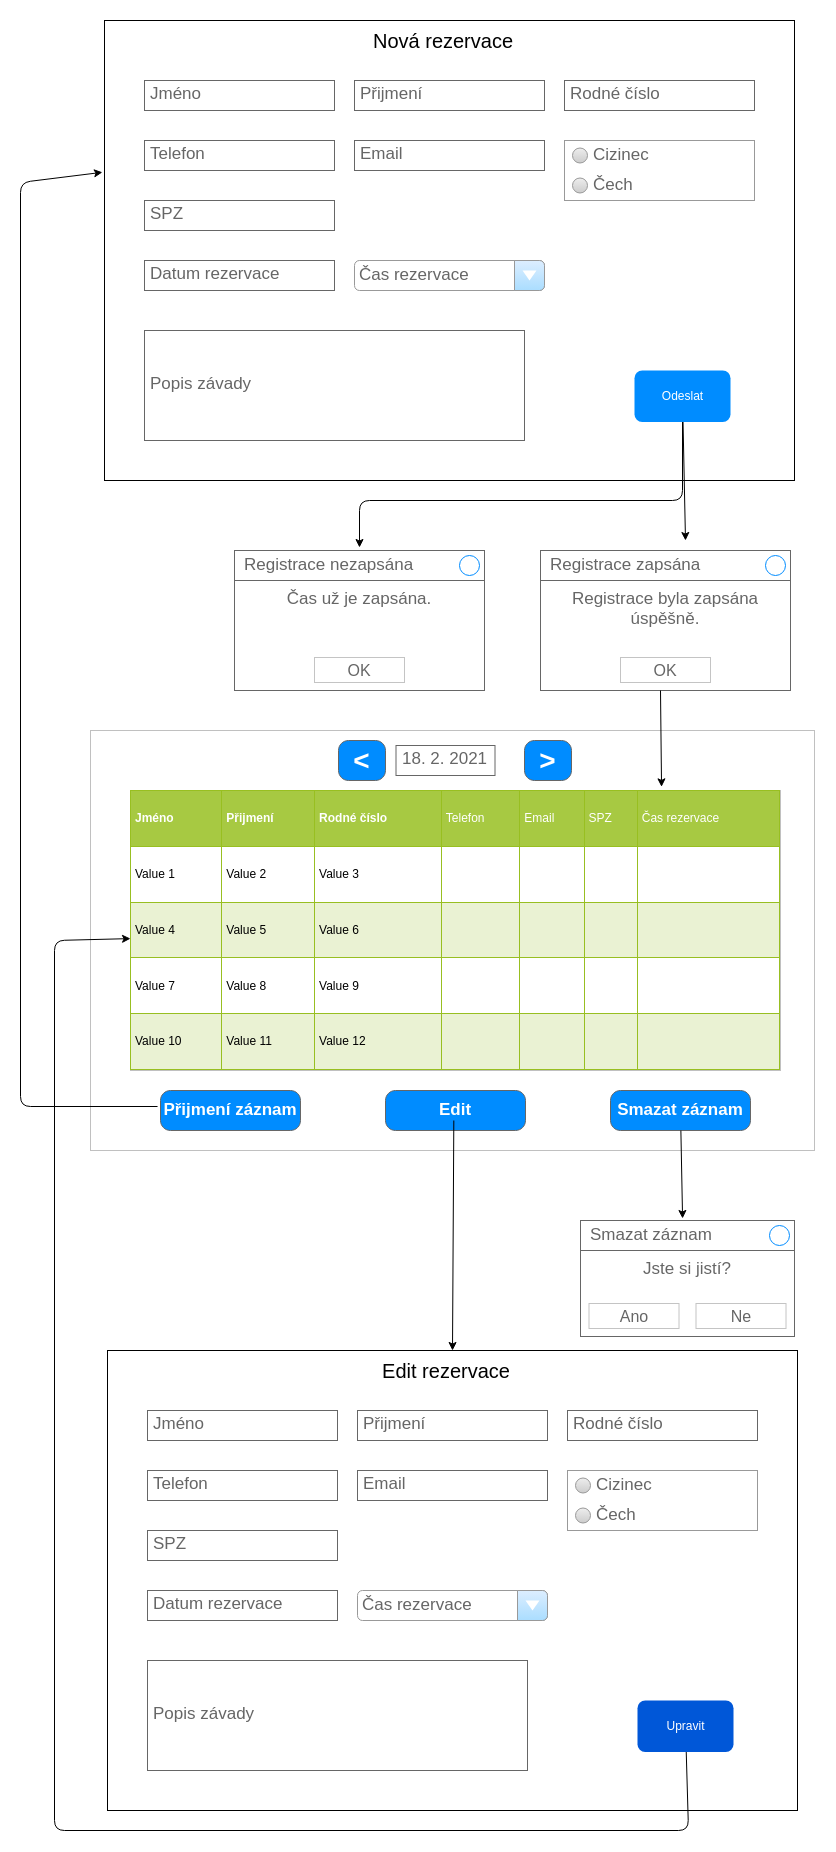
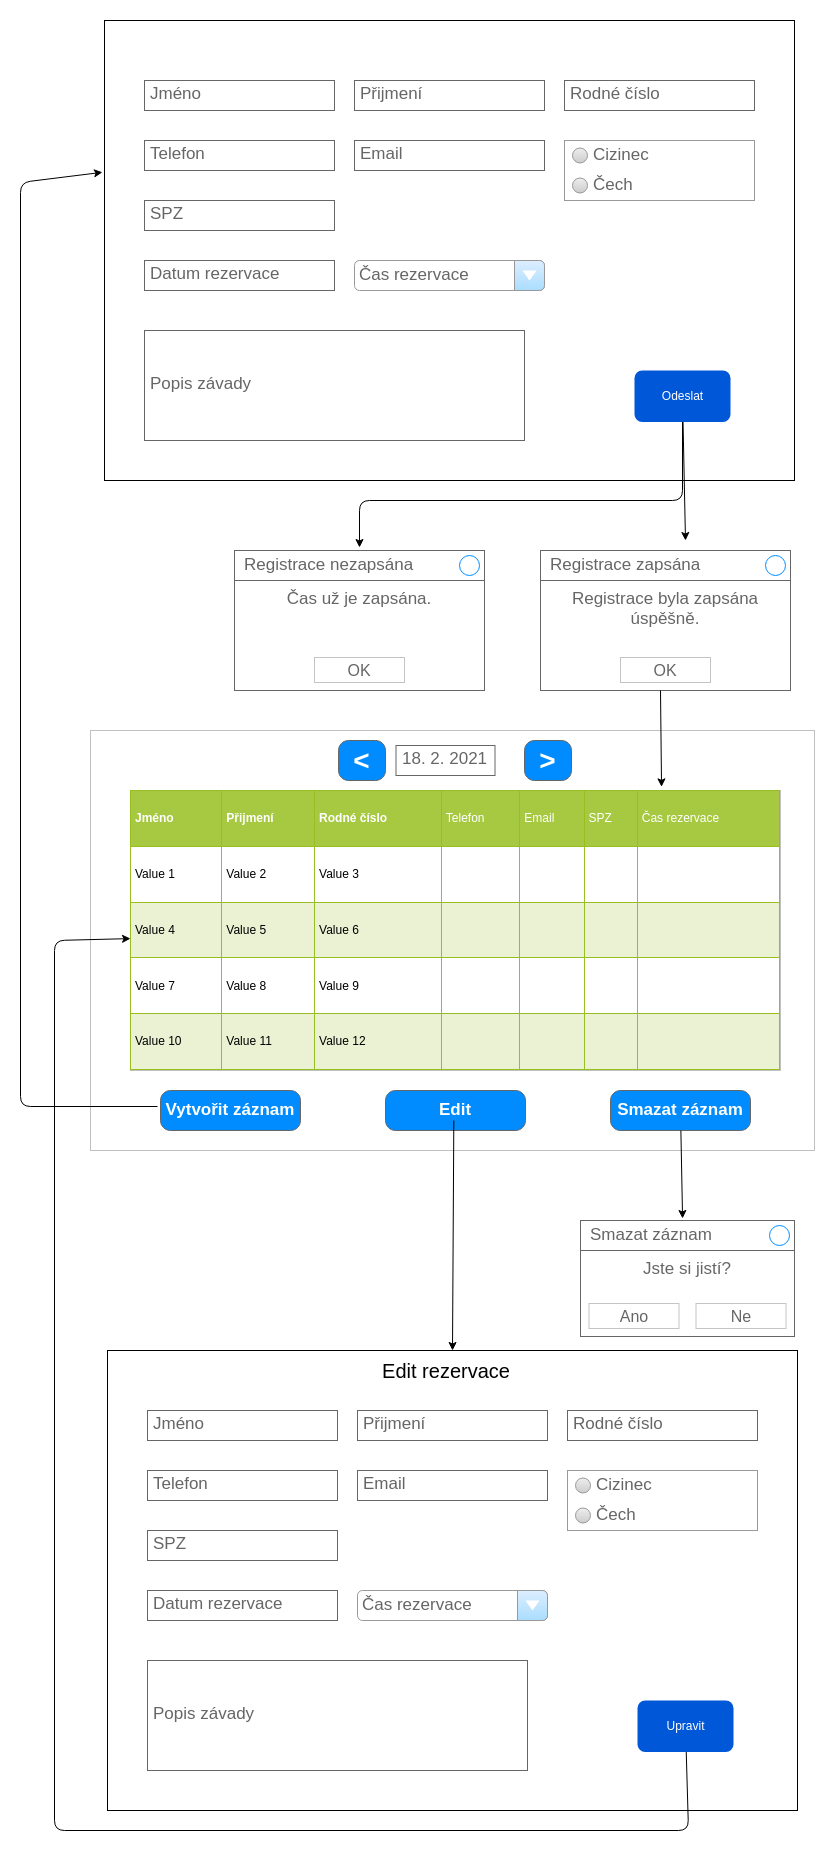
- <mxCell id="36" value="&lt;font style=&quot;font-size: 20px&quot;&gt;Nová rezervace&lt;/font&gt;" style="text;html=1;strokeColor=none;fillColor=none;align=center;verticalAlign=middle;whiteSpace=wrap;rounded=0;" vertex="1" parent="1"><mxGeometry x="348" y="30" width="190" height="20" as="geometry" /></mxCell>
- <mxCell id="15" value="Odeslat" style="rounded=1;fillColor=#008cff;strokeColor=none;html=1;fontColor=#ffffff;align=center;verticalAlign=middle;fontStyle=0;fontSize=12;sketch=0;" parent="1" vertex="1"><mxGeometry x="634" y="370" width="96" height="51.5" as="geometry" /></mxCell>
+ <mxCell id="15" value="Odeslat" style="rounded=1;fillColor=#0057D8;strokeColor=none;html=1;fontColor=#ffffff;align=center;verticalAlign=middle;fontStyle=0;fontSize=12;sketch=0;" parent="1" vertex="1"><mxGeometry x="634" y="370" width="96" height="51.5" as="geometry" /></mxCell>
- <mxCell id="26" value="Přijmení záznam" style="strokeWidth=1;shadow=0;dashed=0;align=center;html=1;shape=mxgraph.mockup.buttons.button;strokeColor=#666666;fontColor=#ffffff;mainText=;buttonStyle=round;fontSize=17;fontStyle=1;fillColor=#008cff;whiteSpace=wrap;" vertex="1" parent="1"><mxGeometry x="160" y="1090" width="140" height="40" as="geometry" /></mxCell>
+ <mxCell id="26" value="Vytvořit záznam" style="strokeWidth=1;shadow=0;dashed=0;align=center;html=1;shape=mxgraph.mockup.buttons.button;strokeColor=#666666;fontColor=#ffffff;mainText=;buttonStyle=round;fontSize=17;fontStyle=1;fillColor=#008cff;whiteSpace=wrap;" vertex="1" parent="1"><mxGeometry x="160" y="1090" width="140" height="40" as="geometry" /></mxCell>
